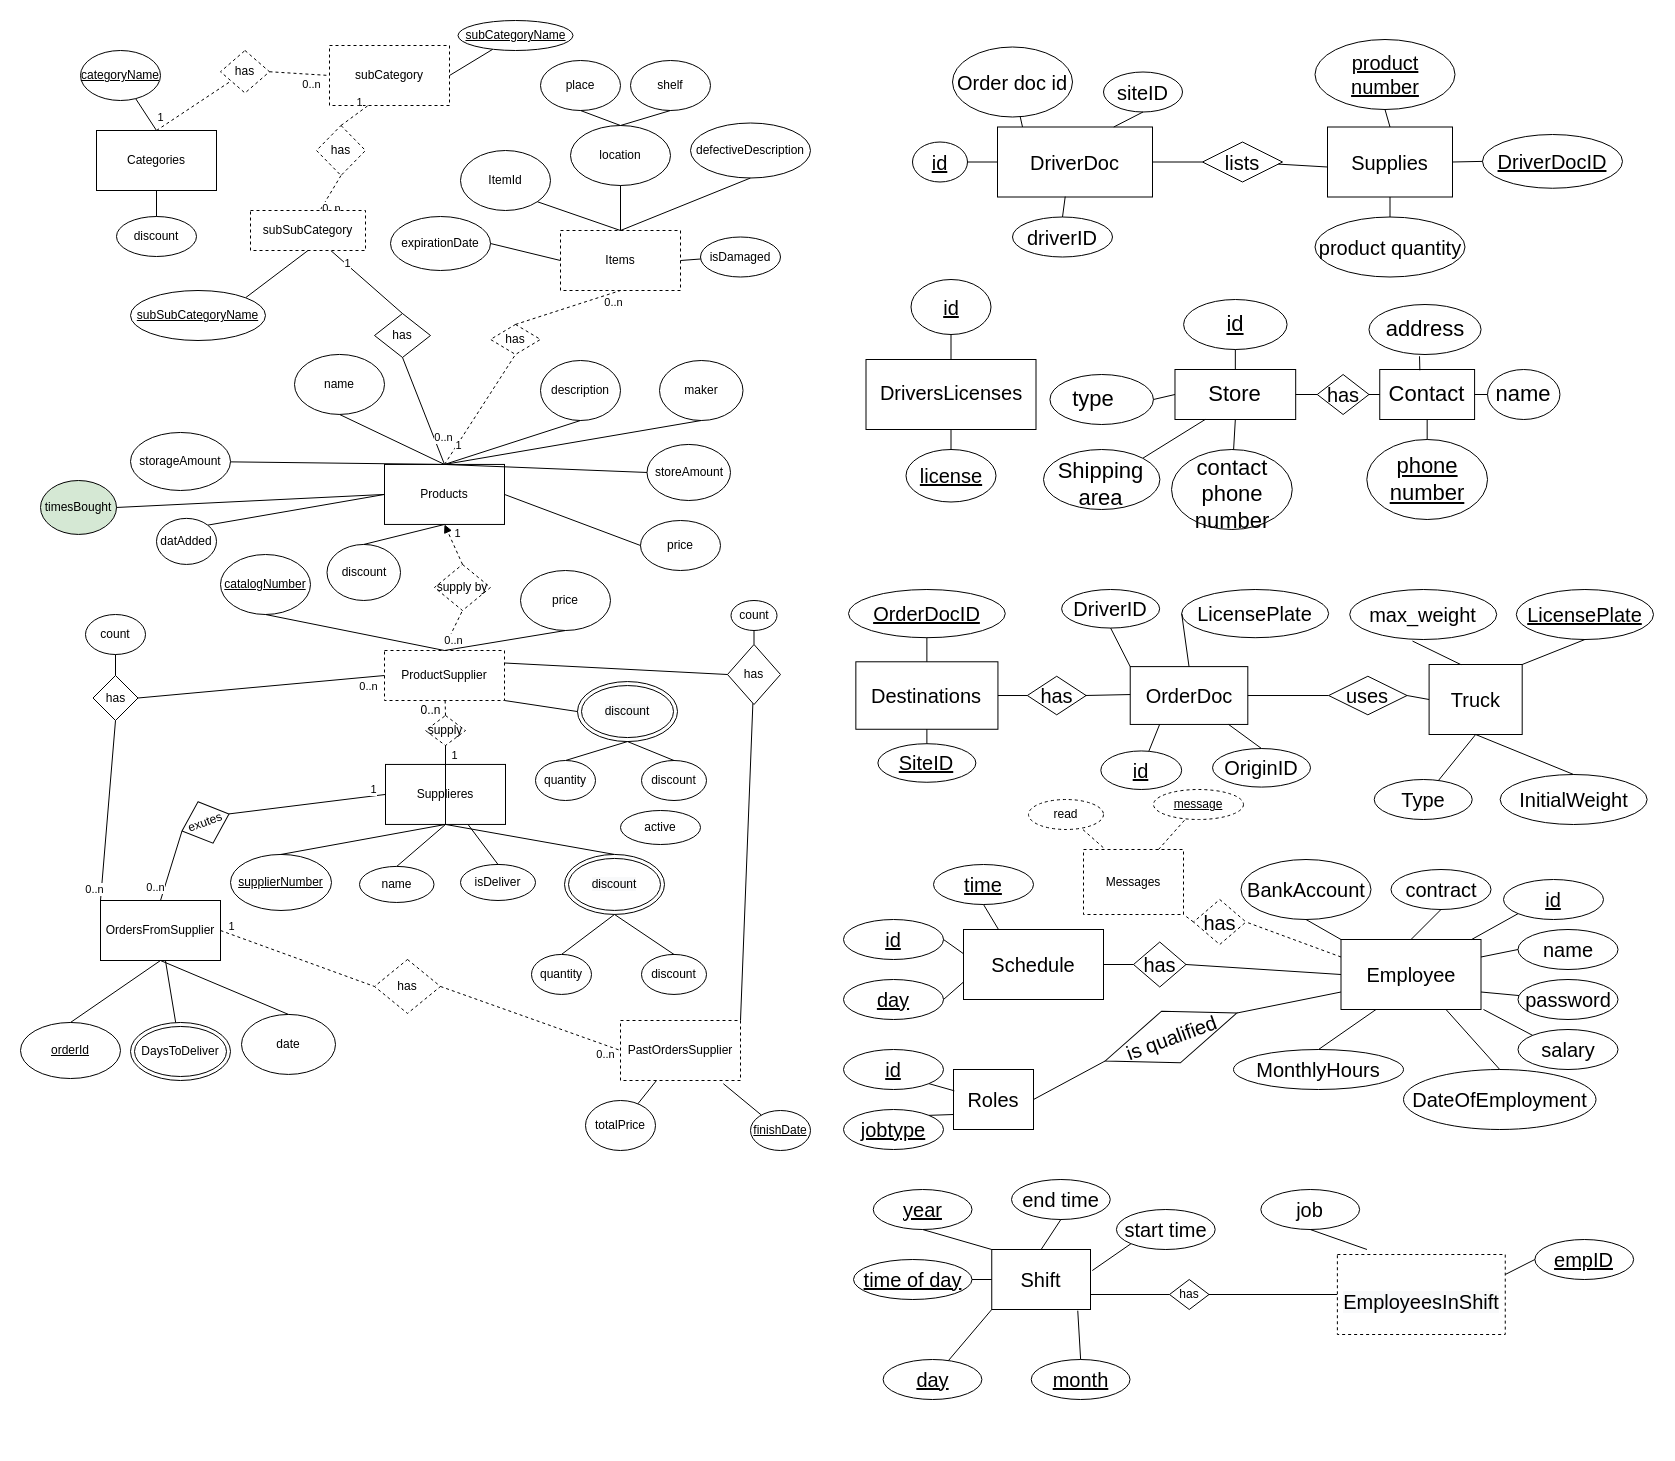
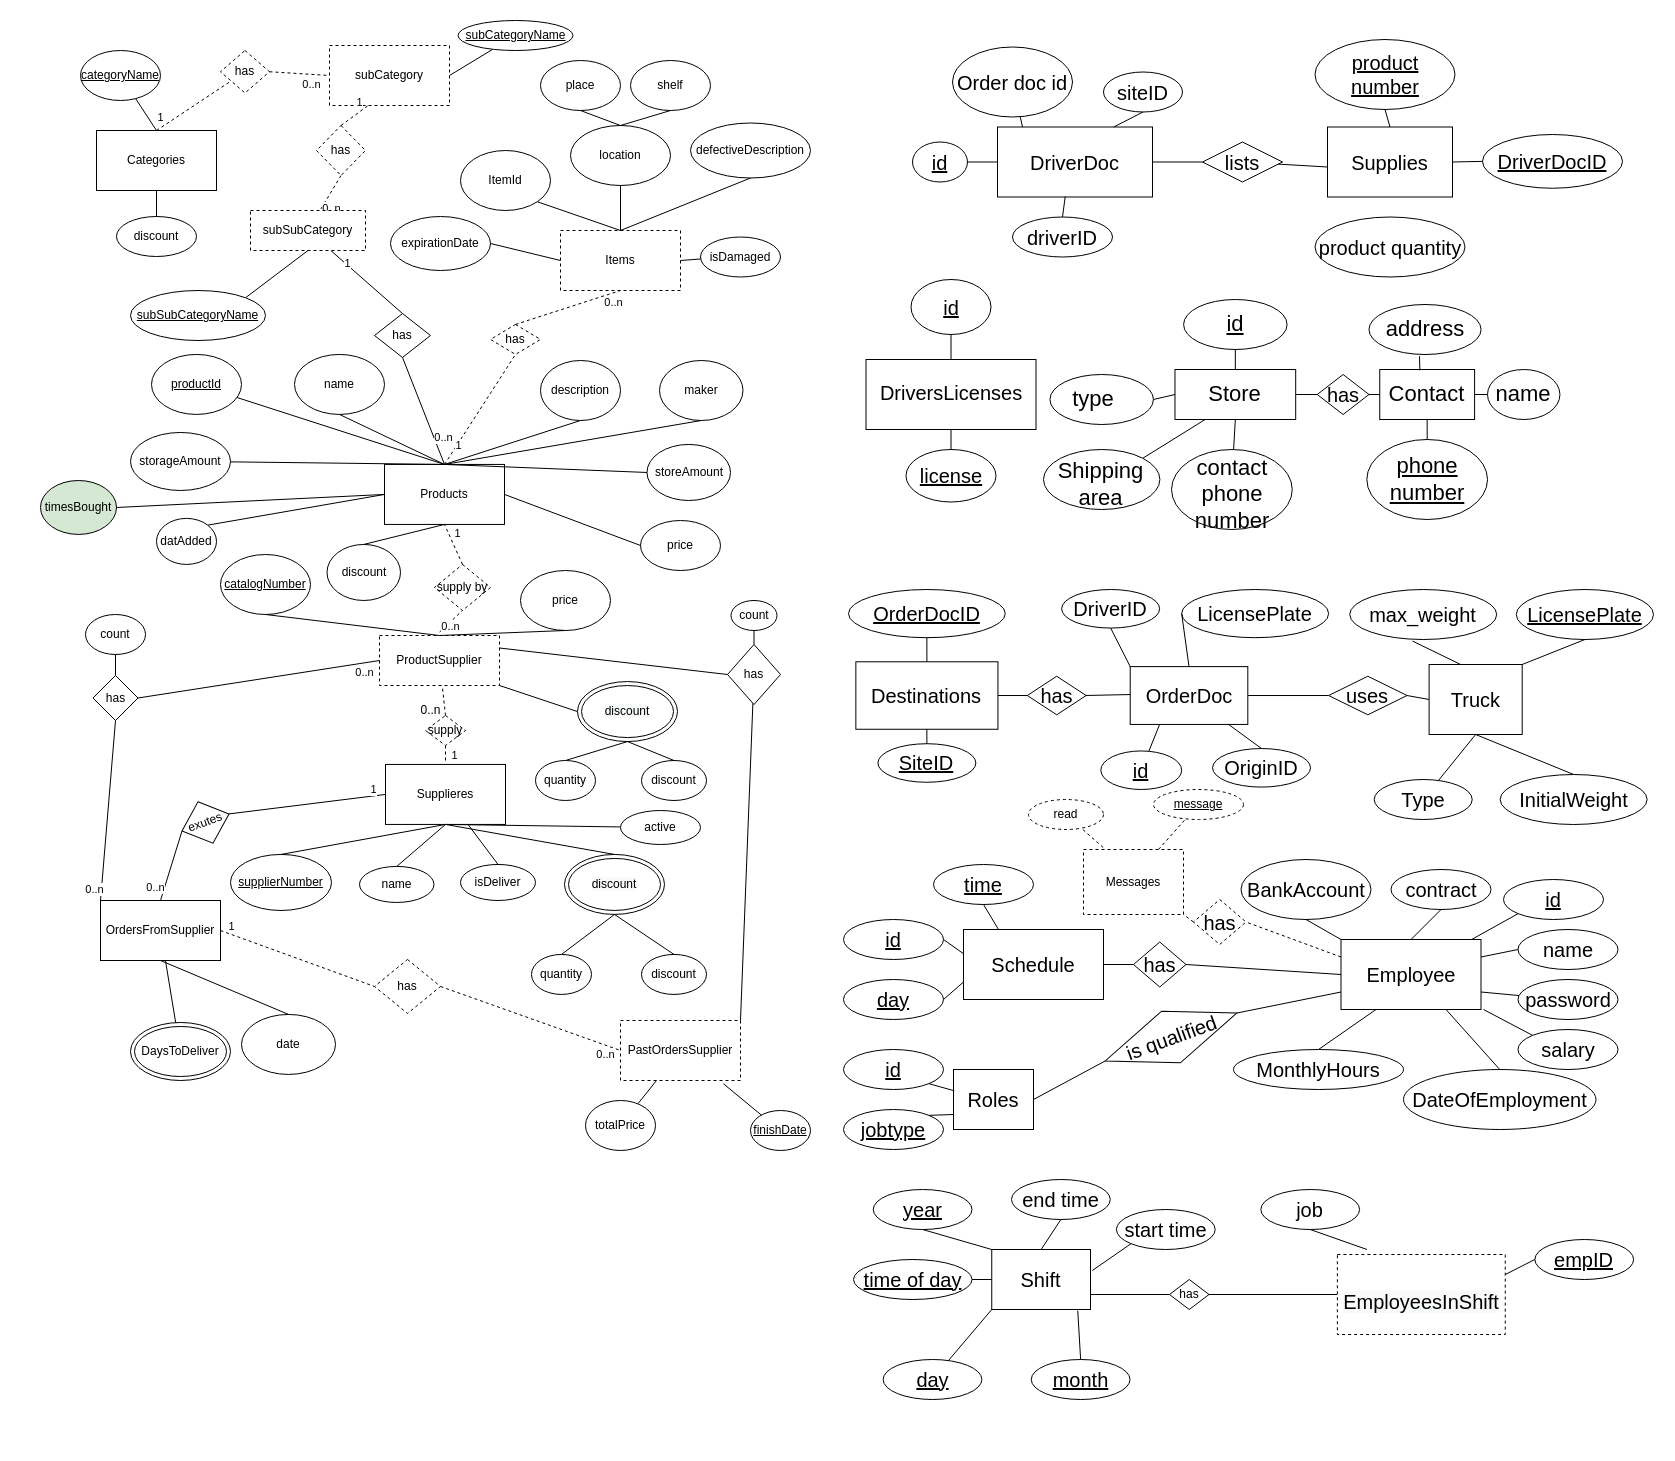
- <mxCell id="200" value="" style="endArrow=none;html=1;rounded=0;fontSize=22;entryX=0.5;entryY=1;entryDx=0;entryDy=0;exitX=0.5;exitY=0;exitDx=0;exitDy=0;" parent="181" source="197" target="194" edge="1"><mxGeometry width="50" height="50" relative="1" as="geometry"><mxPoint x="465" y="203.63" as="sourcePoint" /><mxPoint x="573.68" y="157.5" as="targetPoint" /></mxGeometry></mxCell>
+ <mxCell id="50" value="&lt;u&gt;productId&lt;/u&gt;" style="ellipse;whiteSpace=wrap;html=1;" parent="1" vertex="1"><mxGeometry x="151" y="353.94" width="90" height="60" as="geometry" /></mxCell>
+ <mxCell id="49" value="" style="endArrow=none;html=1;rounded=0;exitX=0.5;exitY=0;exitDx=0;exitDy=0;" parent="1" source="41" target="50" edge="1"><mxGeometry width="50" height="50" relative="1" as="geometry"><mxPoint x="711" y="163.94" as="sourcePoint" /><mxPoint x="816" y="143.94" as="targetPoint" /></mxGeometry></mxCell>
- <mxCell id="77" value="" style="endArrow=block;dashed=1;html=1;rounded=0;exitX=0.5;exitY=0;exitDx=0;exitDy=0;entryX=0.5;entryY=1;entryDx=0;entryDy=0;" parent="1" source="75" target="41" edge="1"><mxGeometry width="50" height="50" relative="1" as="geometry"><mxPoint x="421" y="593.94" as="sourcePoint" /><mxPoint x="471" y="543.94" as="targetPoint" /></mxGeometry></mxCell>
+ <mxCell id="77" value="" style="endArrow=none;dashed=1;html=1;rounded=0;exitX=0.5;exitY=0;exitDx=0;exitDy=0;entryX=0.5;entryY=1;entryDx=0;entryDy=0;" parent="1" source="75" target="41" edge="1"><mxGeometry width="50" height="50" relative="1" as="geometry"><mxPoint x="421" y="593.94" as="sourcePoint" /><mxPoint x="471" y="543.94" as="targetPoint" /></mxGeometry></mxCell>
- <mxCell id="68" value="ProductSupplier" style="rounded=0;whiteSpace=wrap;html=1;dashed=1;" parent="1" vertex="1"><mxGeometry x="384" y="650" width="120" height="50" as="geometry" /></mxCell>
+ <mxCell id="68" value="ProductSupplier" style="rounded=0;whiteSpace=wrap;html=1;dashed=1;" parent="1" vertex="1"><mxGeometry x="379" y="635" width="120" height="50" as="geometry" /></mxCell>
- <mxCell id="150" value="" style="endArrow=none;html=1;rounded=0;exitX=0.5;exitY=1;exitDx=0;exitDy=0;" parent="1" source="70" target="71" edge="1"><mxGeometry width="50" height="50" relative="1" as="geometry"><mxPoint x="560" y="830" as="sourcePoint" /><mxPoint x="640" y="824" as="targetPoint" /></mxGeometry></mxCell>
+ <mxCell id="150" value="" style="endArrow=none;html=1;rounded=0;exitX=0.5;exitY=1;exitDx=0;exitDy=0;" parent="1" source="70" target="151" edge="1"><mxGeometry width="50" height="50" relative="1" as="geometry"><mxPoint x="560" y="830" as="sourcePoint" /><mxPoint x="640" y="824" as="targetPoint" /></mxGeometry></mxCell>
- <mxCell id="101" value="" style="endArrow=none;html=1;rounded=0;entryX=0.5;entryY=1;entryDx=0;entryDy=0;exitX=0.5;exitY=0;exitDx=0;exitDy=0;" parent="1" source="100" target="99" edge="1"><mxGeometry width="50" height="50" relative="1" as="geometry"><mxPoint x="171" y="1093.94" as="sourcePoint" /><mxPoint x="221" y="1043.94" as="targetPoint" /></mxGeometry></mxCell>
- <mxCell id="100" value="&lt;u&gt;orderId&lt;/u&gt;" style="ellipse;whiteSpace=wrap;html=1;" parent="1" vertex="1"><mxGeometry x="20" y="1021.97" width="100" height="56.06" as="geometry" /></mxCell>
